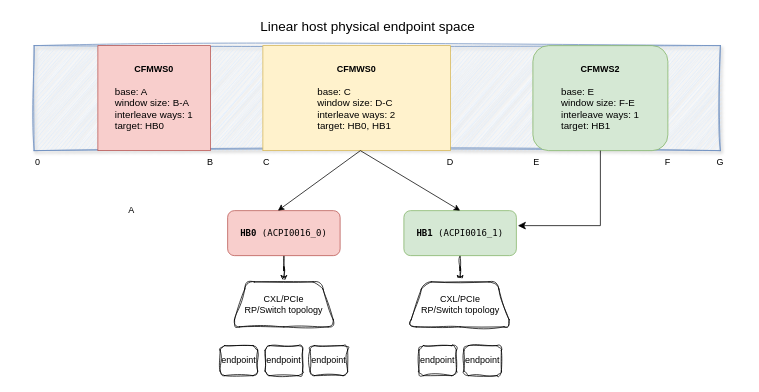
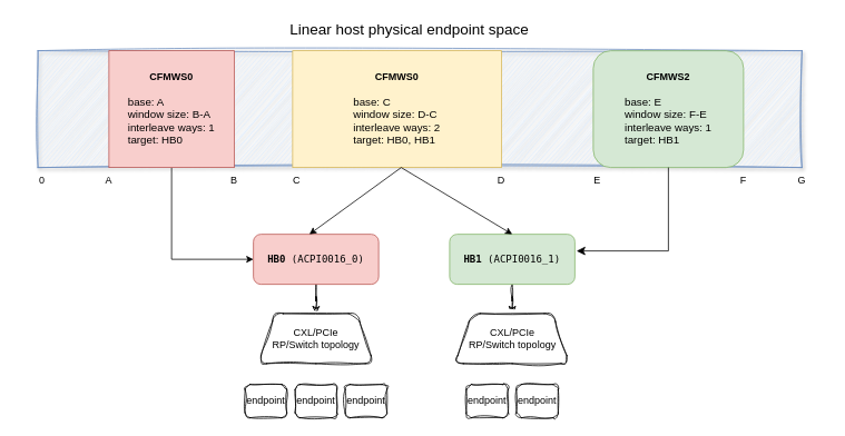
- <mxCell id="7" value="A" style="text;strokeColor=none;align=center;fillColor=none;html=1;verticalAlign=middle;whiteSpace=wrap;rounded=0;" parent="1" vertex="1"><mxGeometry x="145" y="265" width="60" height="30" as="geometry" /></mxCell>
+ <mxCell id="7" value="A" style="text;strokeColor=none;align=center;fillColor=none;html=1;verticalAlign=middle;whiteSpace=wrap;rounded=0;" parent="1" vertex="1"><mxGeometry x="100" y="200" width="60" height="30" as="geometry" /></mxCell>
+ <mxCell id="3" style="edgeStyle=orthogonalEdgeStyle;rounded=0;orthogonalLoop=1;jettySize=auto;html=1;exitX=0.5;exitY=1;exitDx=0;exitDy=0;entryX=0;entryY=0.5;entryDx=0;entryDy=0;" parent="1" source="4" target="22" edge="1"><mxGeometry relative="1" as="geometry" /></mxCell>
